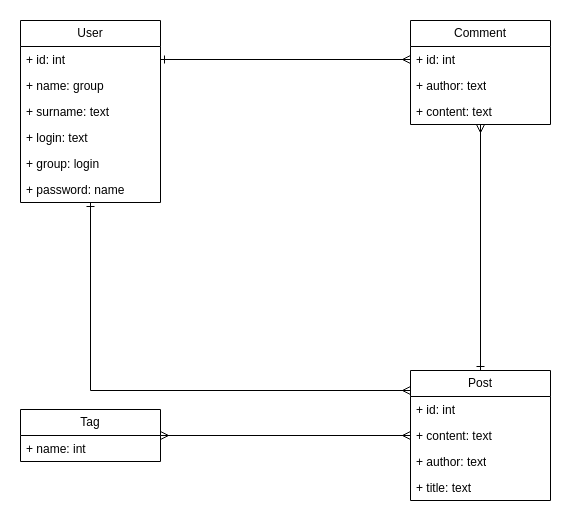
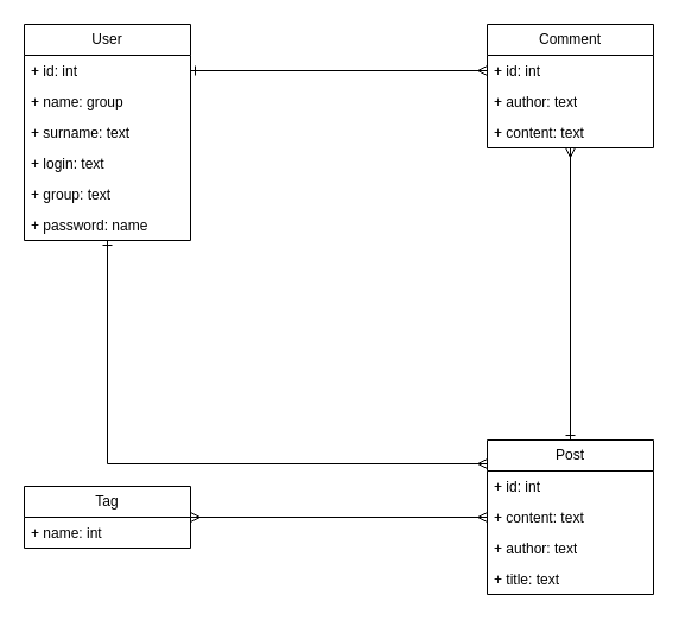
- <mxCell id="8" value="+ group: login" style="text;strokeColor=none;fillColor=none;align=left;verticalAlign=top;spacingLeft=4;spacingRight=4;overflow=hidden;rotatable=0;points=[[0,0.5],[1,0.5]];portConstraint=eastwest;whiteSpace=wrap;html=1;" vertex="1" parent="3"><mxGeometry y="130" width="140" height="26" as="geometry" /></mxCell>
+ <mxCell id="8" value="+ group: text" style="text;strokeColor=none;fillColor=none;align=left;verticalAlign=top;spacingLeft=4;spacingRight=4;overflow=hidden;rotatable=0;points=[[0,0.5],[1,0.5]];portConstraint=eastwest;whiteSpace=wrap;html=1;" vertex="1" parent="3"><mxGeometry y="130" width="140" height="26" as="geometry" /></mxCell>
